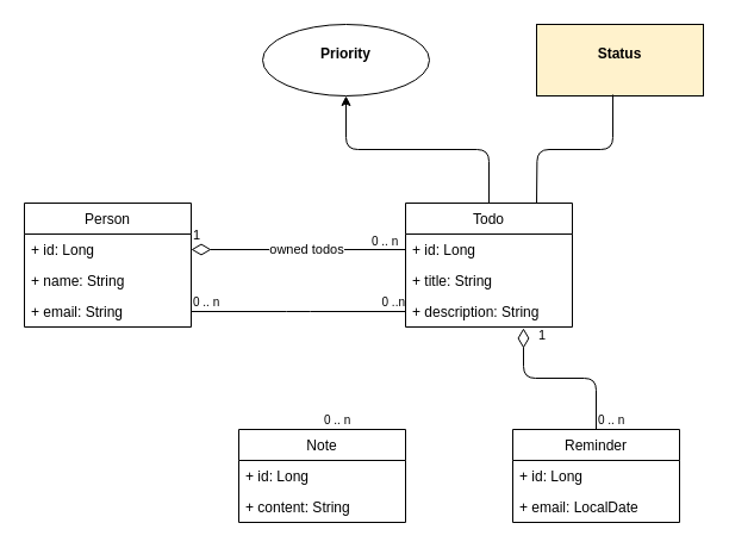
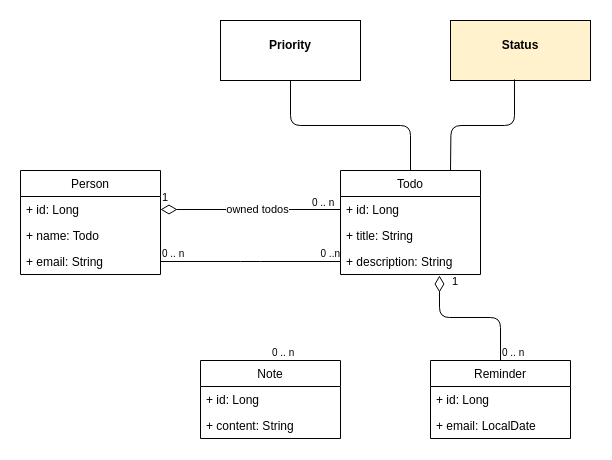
- <mxCell id="2" value="&lt;p style=&quot;margin: 0px ; margin-top: 4px ; text-align: center&quot;&gt;&lt;br&gt;&lt;b&gt;Priority&lt;/b&gt;&lt;/p&gt;" style="ellipse;verticalAlign=top;align=left;overflow=fill;fontSize=12;fontFamily=Helvetica;html=1;" parent="1" vertex="1"><mxGeometry x="220" y="20" width="140" height="60" as="geometry" /></mxCell>
+ <mxCell id="2" value="&lt;p style=&quot;margin: 0px ; margin-top: 4px ; text-align: center&quot;&gt;&lt;br&gt;&lt;b&gt;Priority&lt;/b&gt;&lt;/p&gt;" style="verticalAlign=top;align=left;overflow=fill;fontSize=12;fontFamily=Helvetica;html=1;" parent="1" vertex="1"><mxGeometry x="220" y="20" width="140" height="60" as="geometry" /></mxCell>
- <mxCell id="27" value="" style="endArrow=classic;html=1;edgeStyle=orthogonalEdgeStyle;exitX=0.5;exitY=0;exitDx=0;exitDy=0;entryX=0.5;entryY=1;entryDx=0;entryDy=0;" parent="1" source="10" target="2" edge="1"><mxGeometry relative="1" as="geometry"><mxPoint x="460" y="120" as="sourcePoint" /><mxPoint x="620" y="120" as="targetPoint" /></mxGeometry></mxCell>
+ <mxCell id="27" value="" style="endArrow=none;html=1;edgeStyle=orthogonalEdgeStyle;exitX=0.5;exitY=0;exitDx=0;exitDy=0;entryX=0.5;entryY=1;entryDx=0;entryDy=0;" parent="1" source="10" target="2" edge="1"><mxGeometry relative="1" as="geometry"><mxPoint x="460" y="120" as="sourcePoint" /><mxPoint x="620" y="120" as="targetPoint" /></mxGeometry></mxCell>
- <mxCell id="6" value="+ name: String" style="text;strokeColor=none;fillColor=none;align=left;verticalAlign=top;spacingLeft=4;spacingRight=4;overflow=hidden;rotatable=0;points=[[0,0.5],[1,0.5]];portConstraint=eastwest;" parent="4" vertex="1"><mxGeometry y="52" width="140" height="26" as="geometry" /></mxCell>
+ <mxCell id="6" value="+ name: Todo" style="text;strokeColor=none;fillColor=none;align=left;verticalAlign=top;spacingLeft=4;spacingRight=4;overflow=hidden;rotatable=0;points=[[0,0.5],[1,0.5]];portConstraint=eastwest;" parent="4" vertex="1"><mxGeometry y="52" width="140" height="26" as="geometry" /></mxCell>
